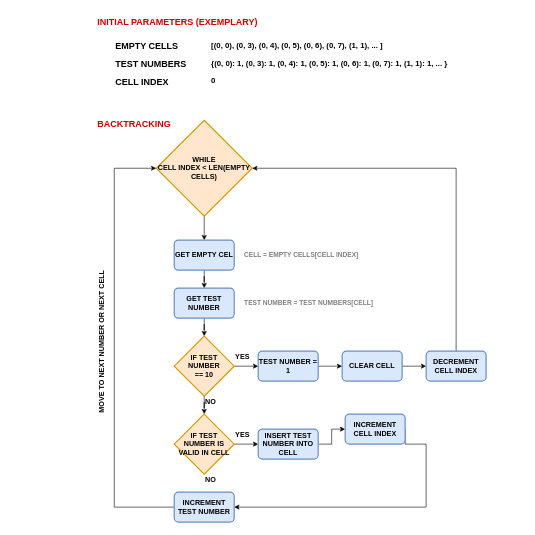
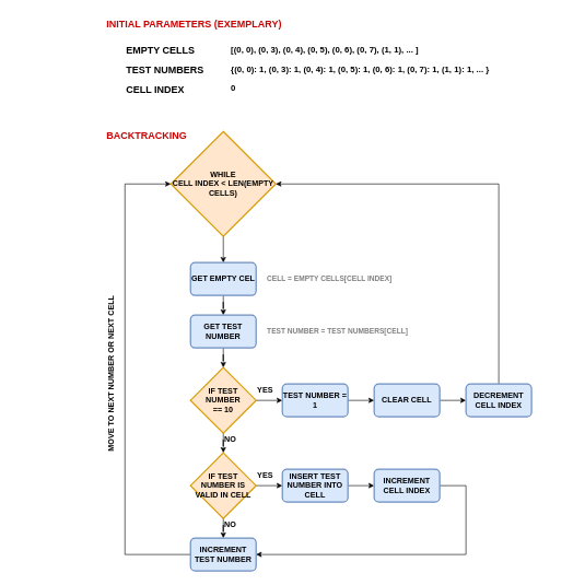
- <mxCell id="34" value="&lt;b&gt;INCREMENT CELL INDEX&lt;/b&gt;" style="rounded=1;whiteSpace=wrap;html=1;absoluteArcSize=1;arcSize=14;strokeWidth=2;fillColor=#dae8fc;strokeColor=#6c8ebf;" vertex="1" parent="1"><mxGeometry x="575" y="690" width="100" height="50" as="geometry" /></mxCell>
+ <mxCell id="34" value="&lt;b&gt;INCREMENT CELL INDEX&lt;/b&gt;" style="rounded=1;whiteSpace=wrap;html=1;absoluteArcSize=1;arcSize=14;strokeWidth=2;fillColor=#dae8fc;strokeColor=#6c8ebf;" vertex="1" parent="1"><mxGeometry x="570" y="715" width="100" height="50" as="geometry" /></mxCell>
+ <mxCell id="28" value="" style="edgeStyle=orthogonalEdgeStyle;rounded=0;orthogonalLoop=1;jettySize=auto;html=1;" edge="1" parent="1" source="29" target="36"><mxGeometry relative="1" as="geometry" /></mxCell>
